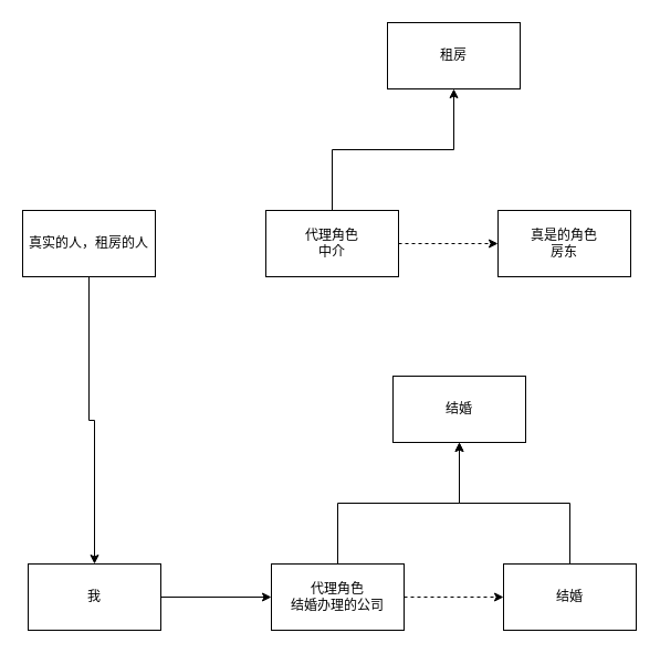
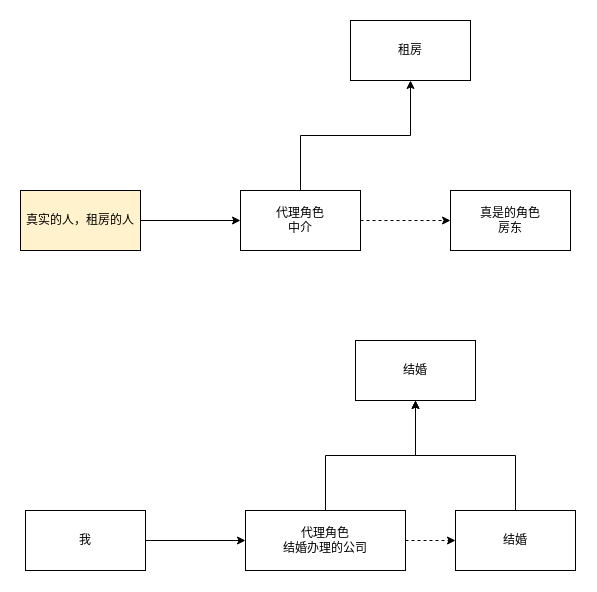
- <mxCell id="3" value="真实的人，租房的人" style="rounded=0;whiteSpace=wrap;html=1;" vertex="1" parent="1"><mxGeometry x="20" y="190" width="120" height="60" as="geometry" /></mxCell>
+ <mxCell id="3" value="真实的人，租房的人" style="rounded=0;whiteSpace=wrap;html=1;fillColor=#fff2cc;" vertex="1" parent="1"><mxGeometry x="20" y="190" width="120" height="60" as="geometry" /></mxCell>
- <mxCell id="2" style="edgeStyle=orthogonalEdgeStyle;rounded=0;orthogonalLoop=1;jettySize=auto;html=1;" edge="1" parent="1" source="3" target="10"><mxGeometry relative="1" as="geometry" /></mxCell>
+ <mxCell id="2" style="edgeStyle=orthogonalEdgeStyle;rounded=0;orthogonalLoop=1;jettySize=auto;html=1;entryX=0;entryY=0.5;entryDx=0;entryDy=0;" edge="1" parent="1" source="3" target="6"><mxGeometry relative="1" as="geometry" /></mxCell>
- <mxCell id="13" value="代理角色&lt;br&gt;结婚办理的公司" style="rounded=0;whiteSpace=wrap;html=1;" vertex="1" parent="1"><mxGeometry x="245" y="510" width="120" height="60" as="geometry" /></mxCell>
+ <mxCell id="13" value="代理角色&lt;br&gt;结婚办理的公司" style="rounded=0;whiteSpace=wrap;html=1;" vertex="1" parent="1"><mxGeometry x="245" y="510" width="160" height="60" as="geometry" /></mxCell>
